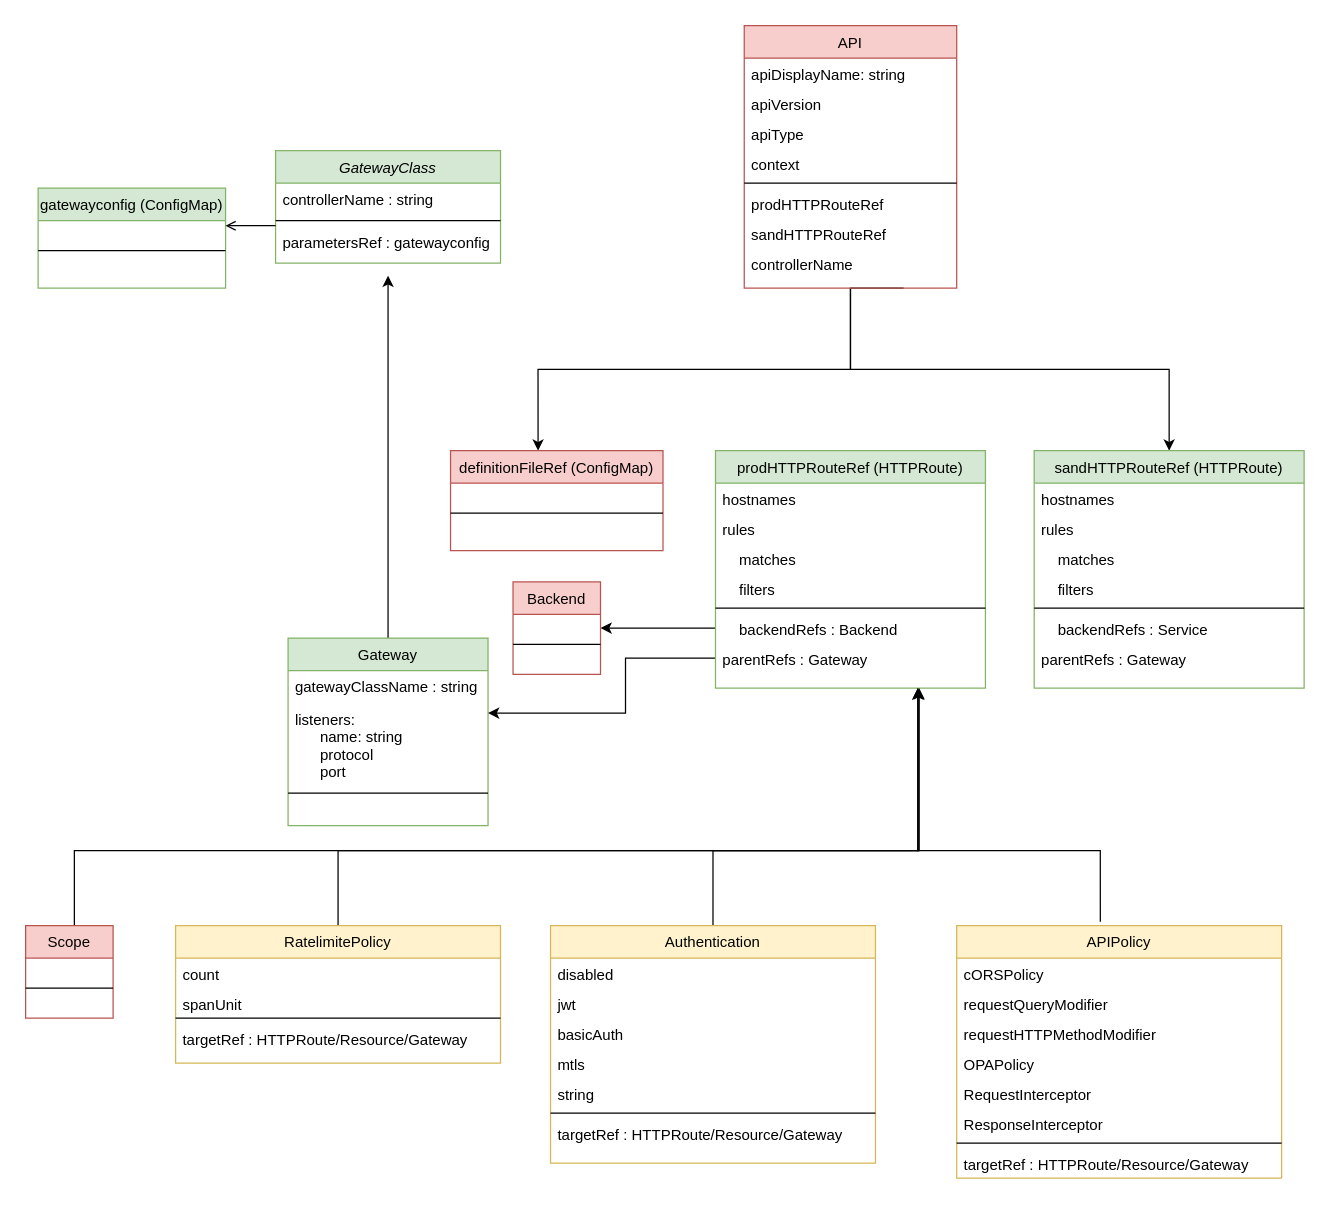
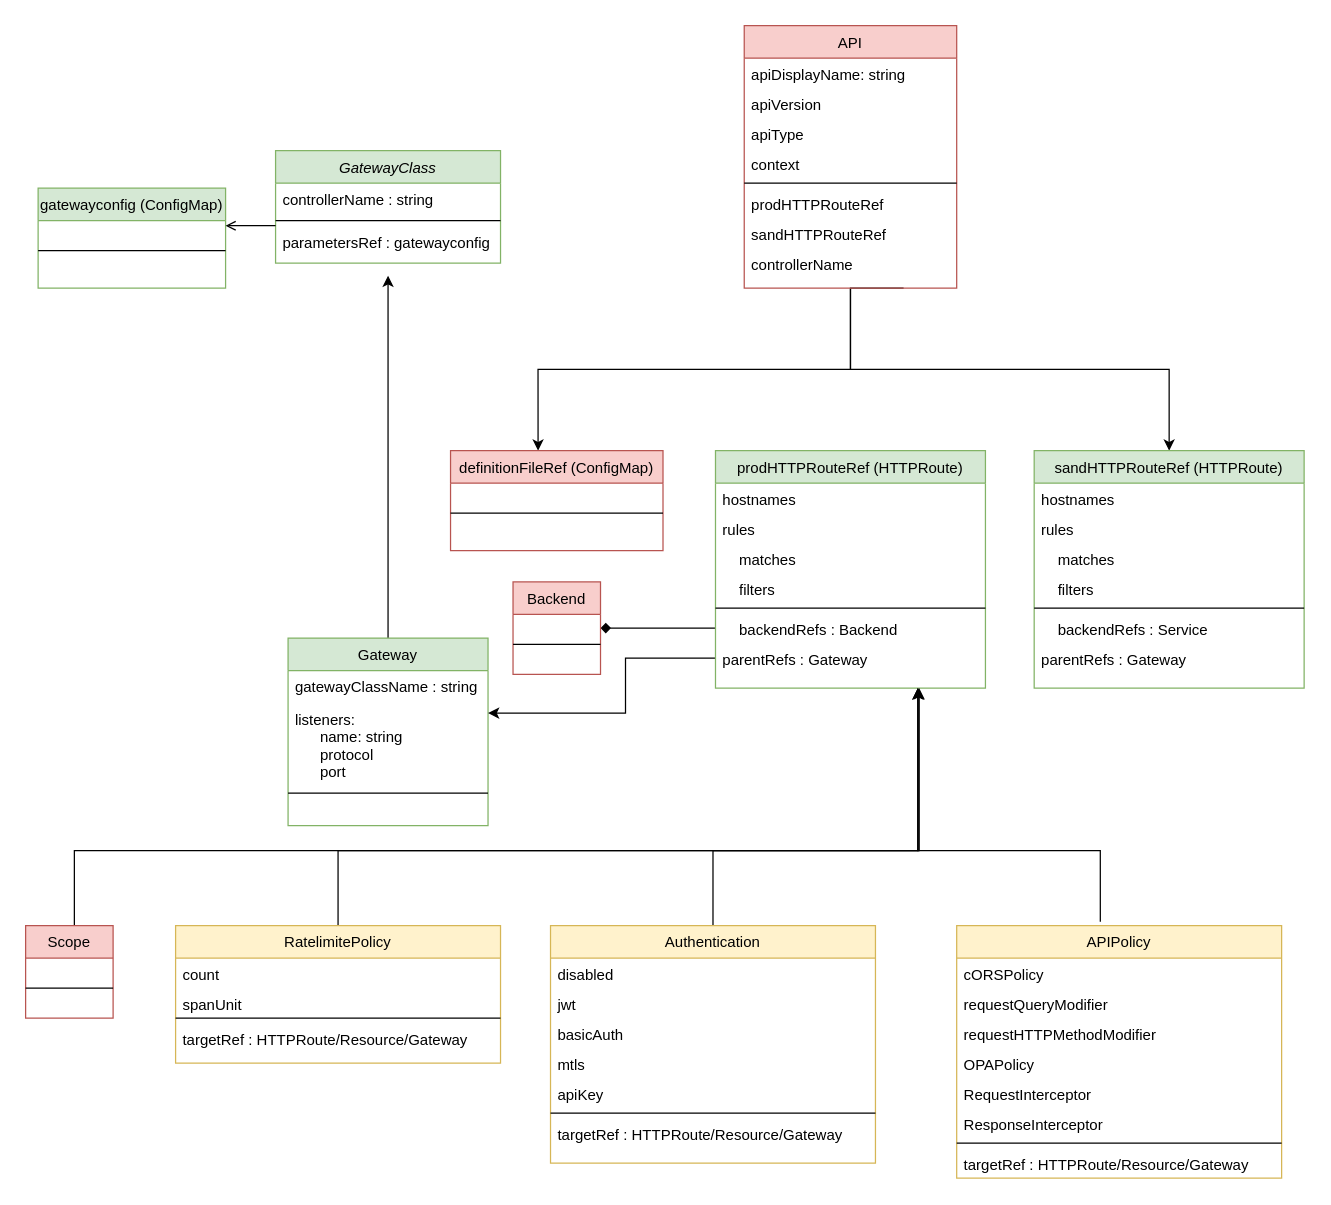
- <mxCell id="19" style="edgeStyle=orthogonalEdgeStyle;rounded=0;orthogonalLoop=1;jettySize=auto;html=1;entryX=1;entryY=0.5;entryDx=0;entryDy=0;" parent="1" source="26" target="38" edge="1"><mxGeometry relative="1" as="geometry" /></mxCell>
+ <mxCell id="19" style="edgeStyle=orthogonalEdgeStyle;rounded=0;orthogonalLoop=1;jettySize=auto;html=1;entryX=1;entryY=0.5;entryDx=0;entryDy=0;endArrow=diamond;" parent="1" source="26" target="38" edge="1"><mxGeometry relative="1" as="geometry" /></mxCell>
- <mxCell id="46" value="string" style="text;align=left;verticalAlign=top;spacingLeft=4;spacingRight=4;overflow=hidden;rotatable=0;points=[[0,0.5],[1,0.5]];portConstraint=eastwest;" parent="41" vertex="1"><mxGeometry y="122" width="260" height="24" as="geometry" /></mxCell>
+ <mxCell id="46" value="apiKey" style="text;align=left;verticalAlign=top;spacingLeft=4;spacingRight=4;overflow=hidden;rotatable=0;points=[[0,0.5],[1,0.5]];portConstraint=eastwest;" parent="41" vertex="1"><mxGeometry y="122" width="260" height="24" as="geometry" /></mxCell>
